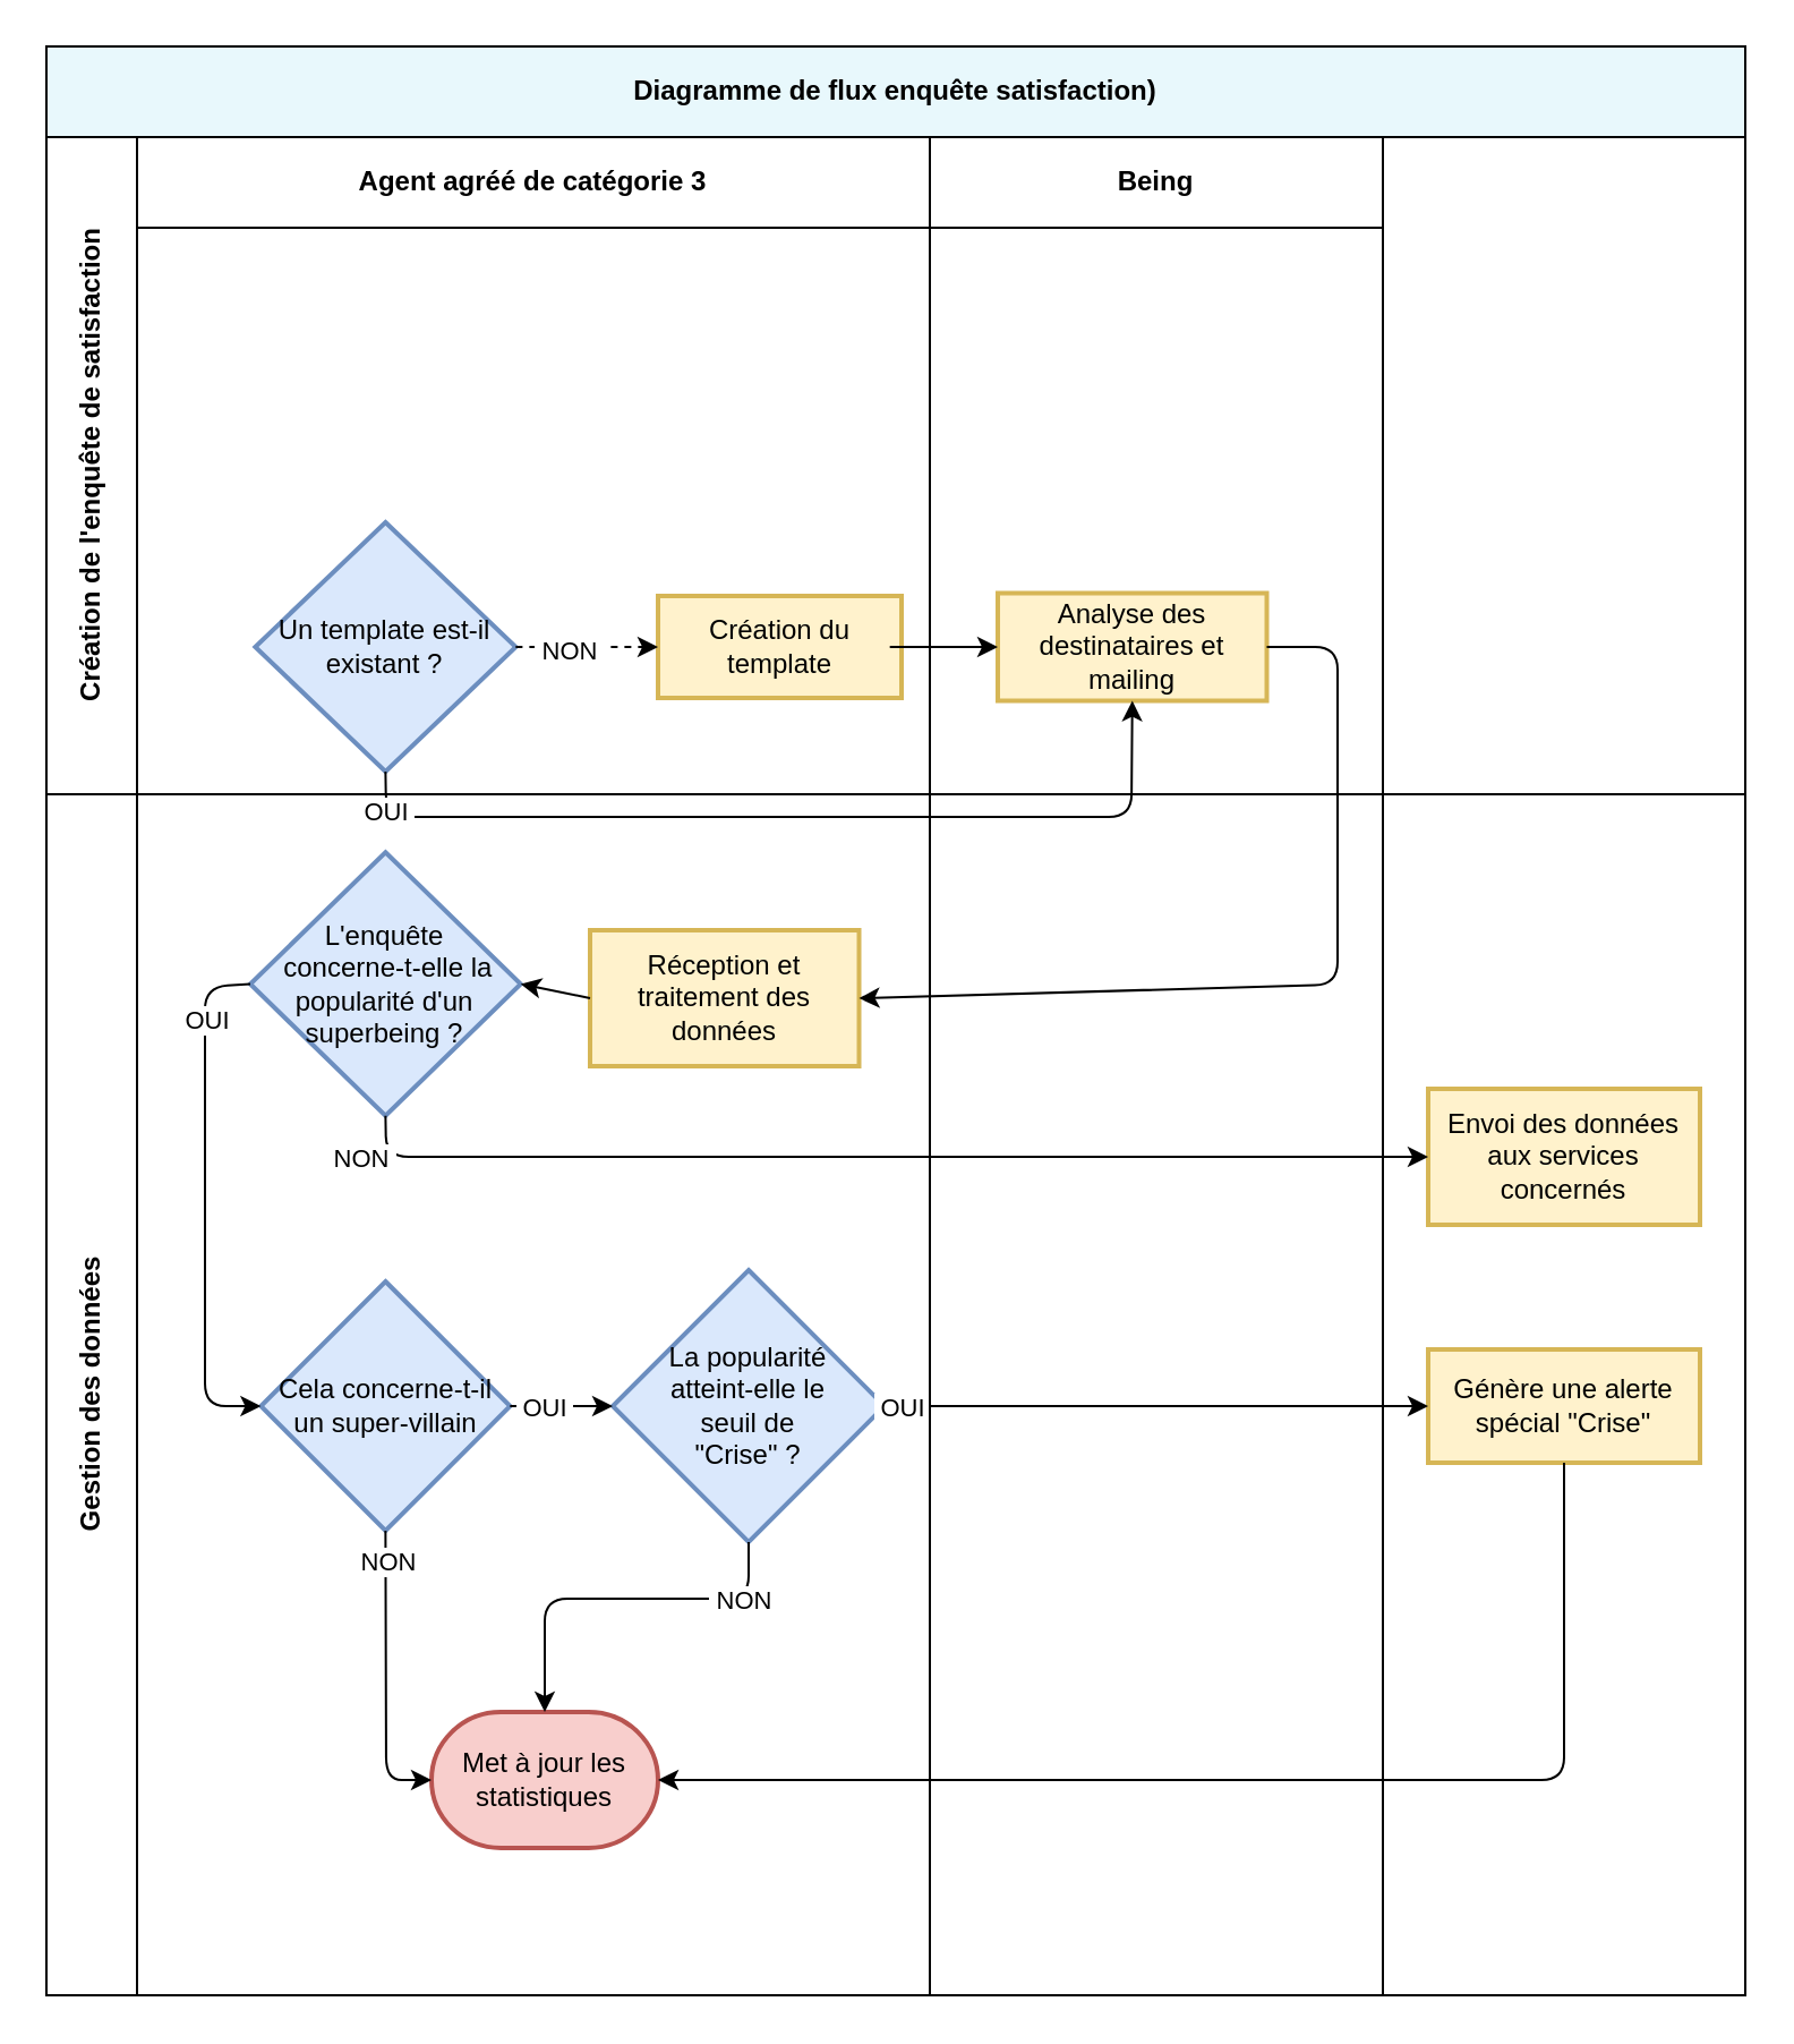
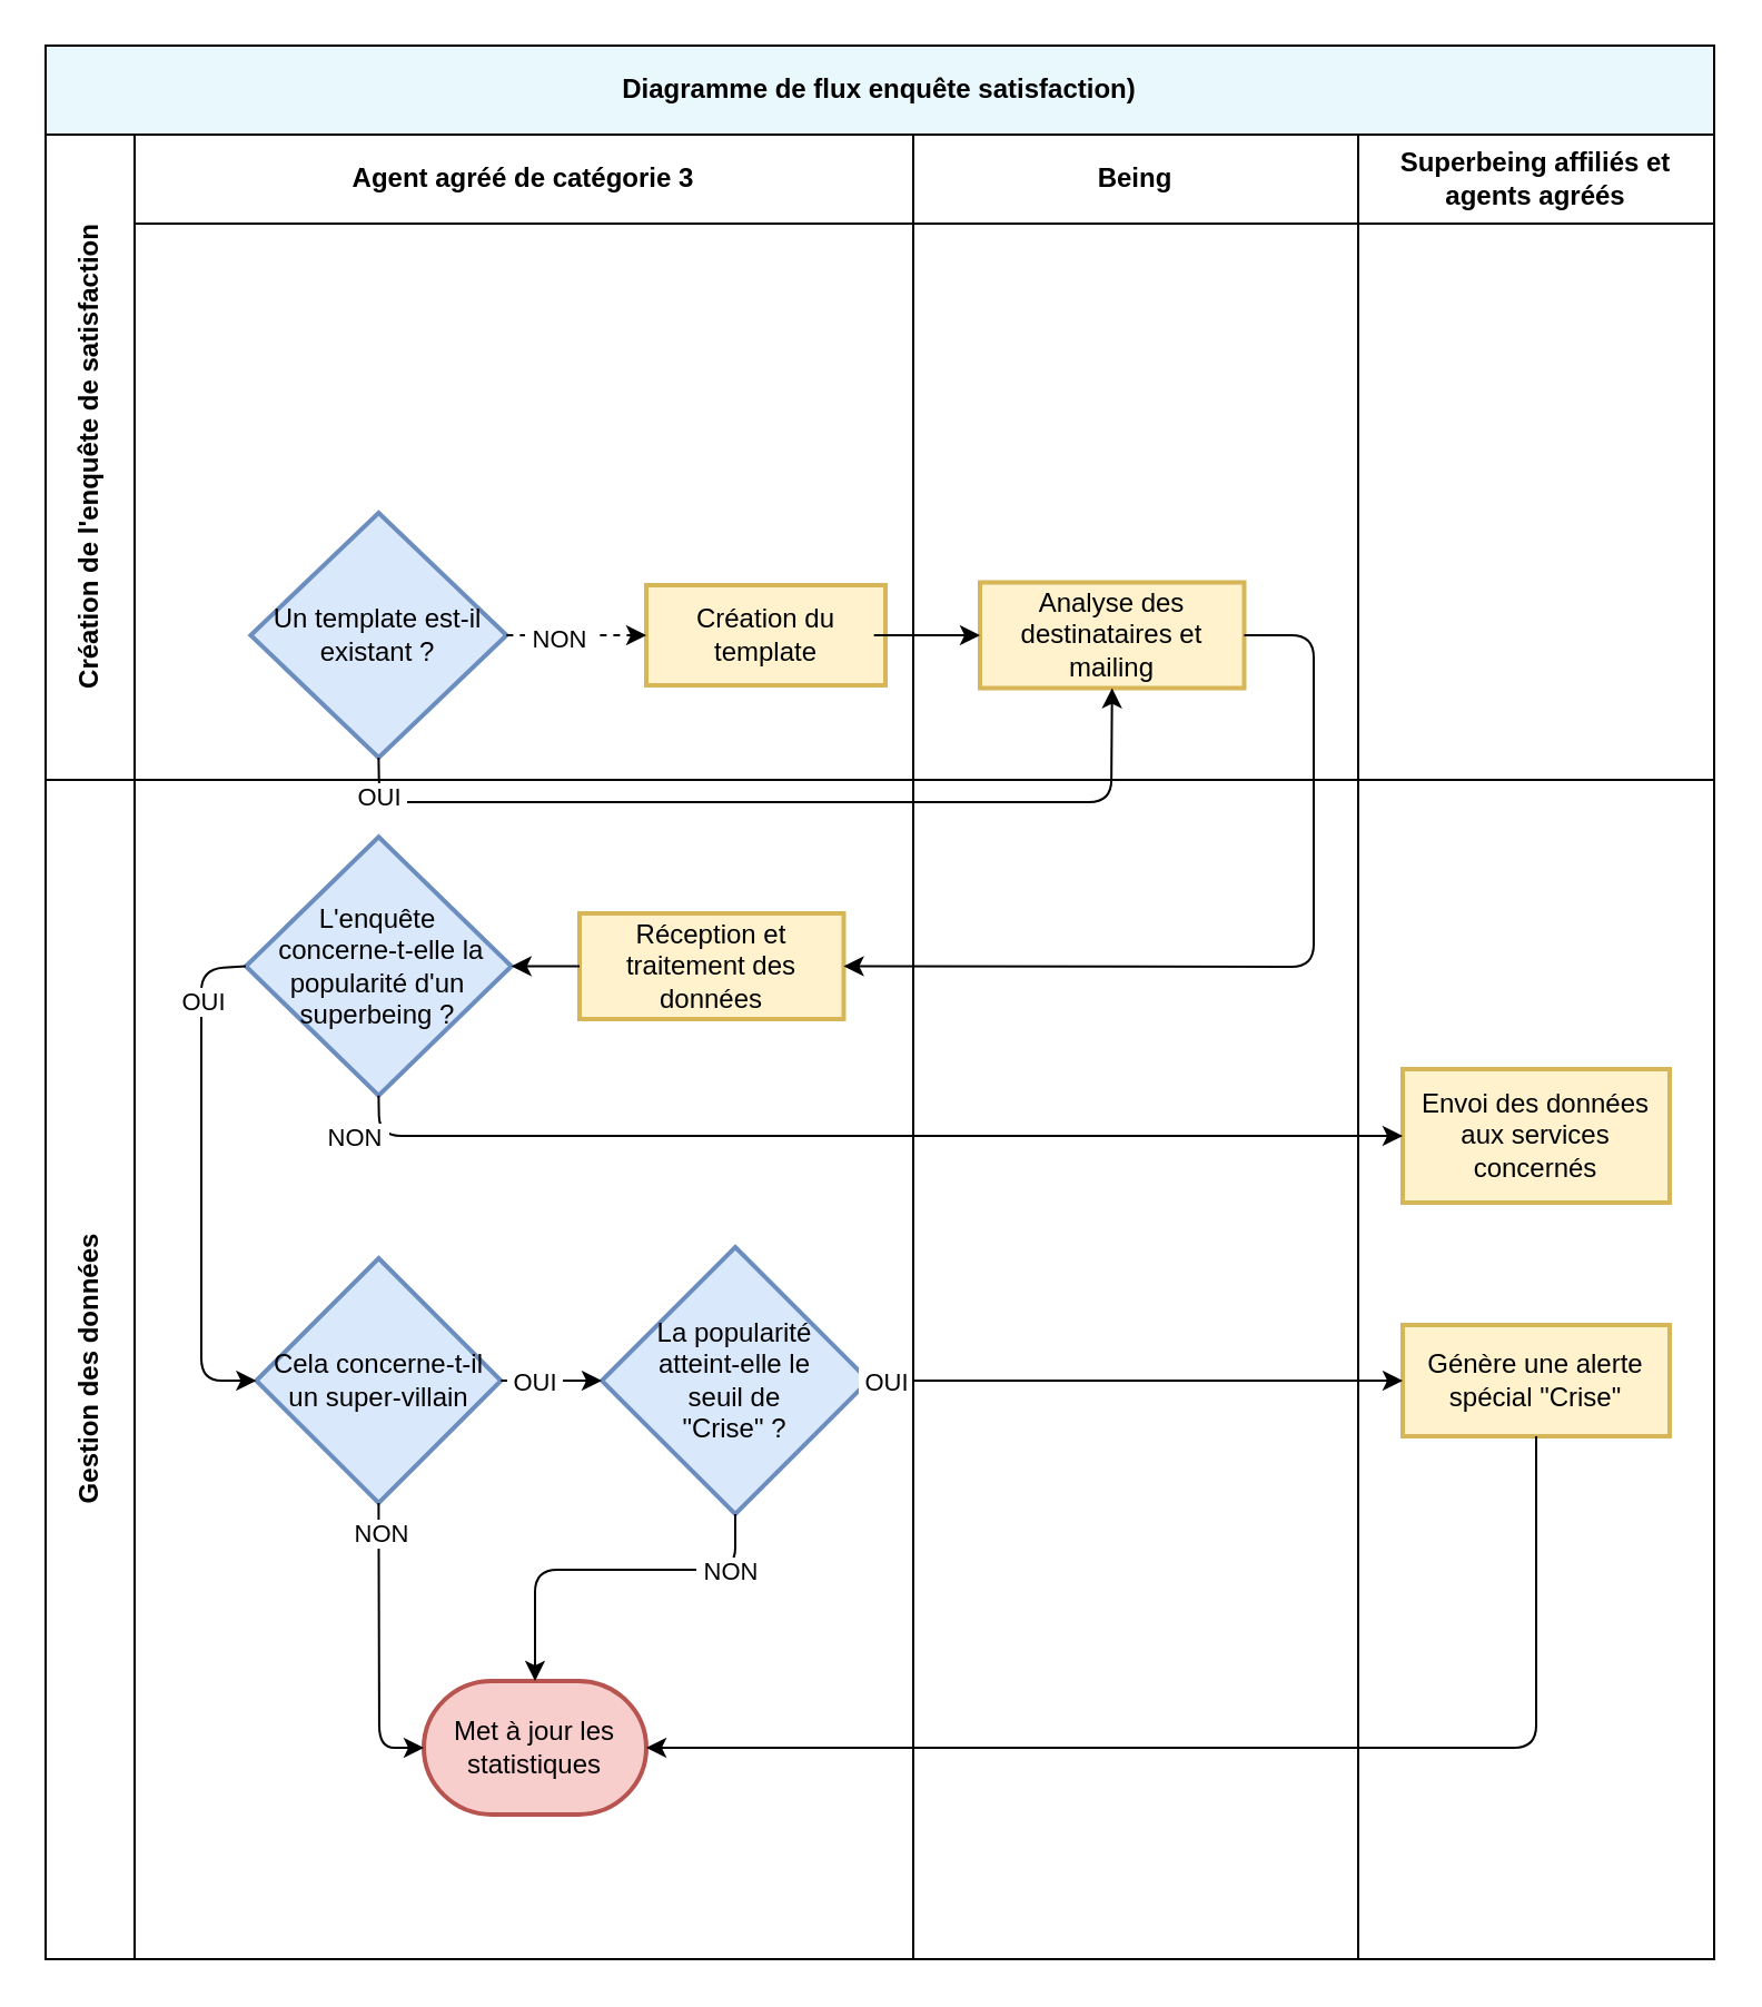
+ <mxCell id="11" value="Superbeing affiliés et agents agréés" style="swimlane;connectable=0;startSize=40;html=1;whiteSpace=wrap;collapsible=0;recursiveResize=0;expand=0;pointerEvents=0;" parent="3" vertex="1"><mxGeometry x="590" width="160" height="290" as="geometry" /></mxCell>
- <mxCell id="17" value="Réception et traitement des données" style="whiteSpace=wrap;html=1;strokeColor=#d6b656;strokeWidth=2;fillColor=#fff2cc;" parent="16" vertex="1"><mxGeometry x="200" y="60" width="118.75" height="60" as="geometry" /></mxCell>
+ <mxCell id="17" value="Réception et traitement des données" style="whiteSpace=wrap;html=1;strokeColor=#d6b656;strokeWidth=2;fillColor=#fff2cc;" parent="16" vertex="1"><mxGeometry x="200" y="60" width="118.75" height="47.5" as="geometry" /></mxCell>
